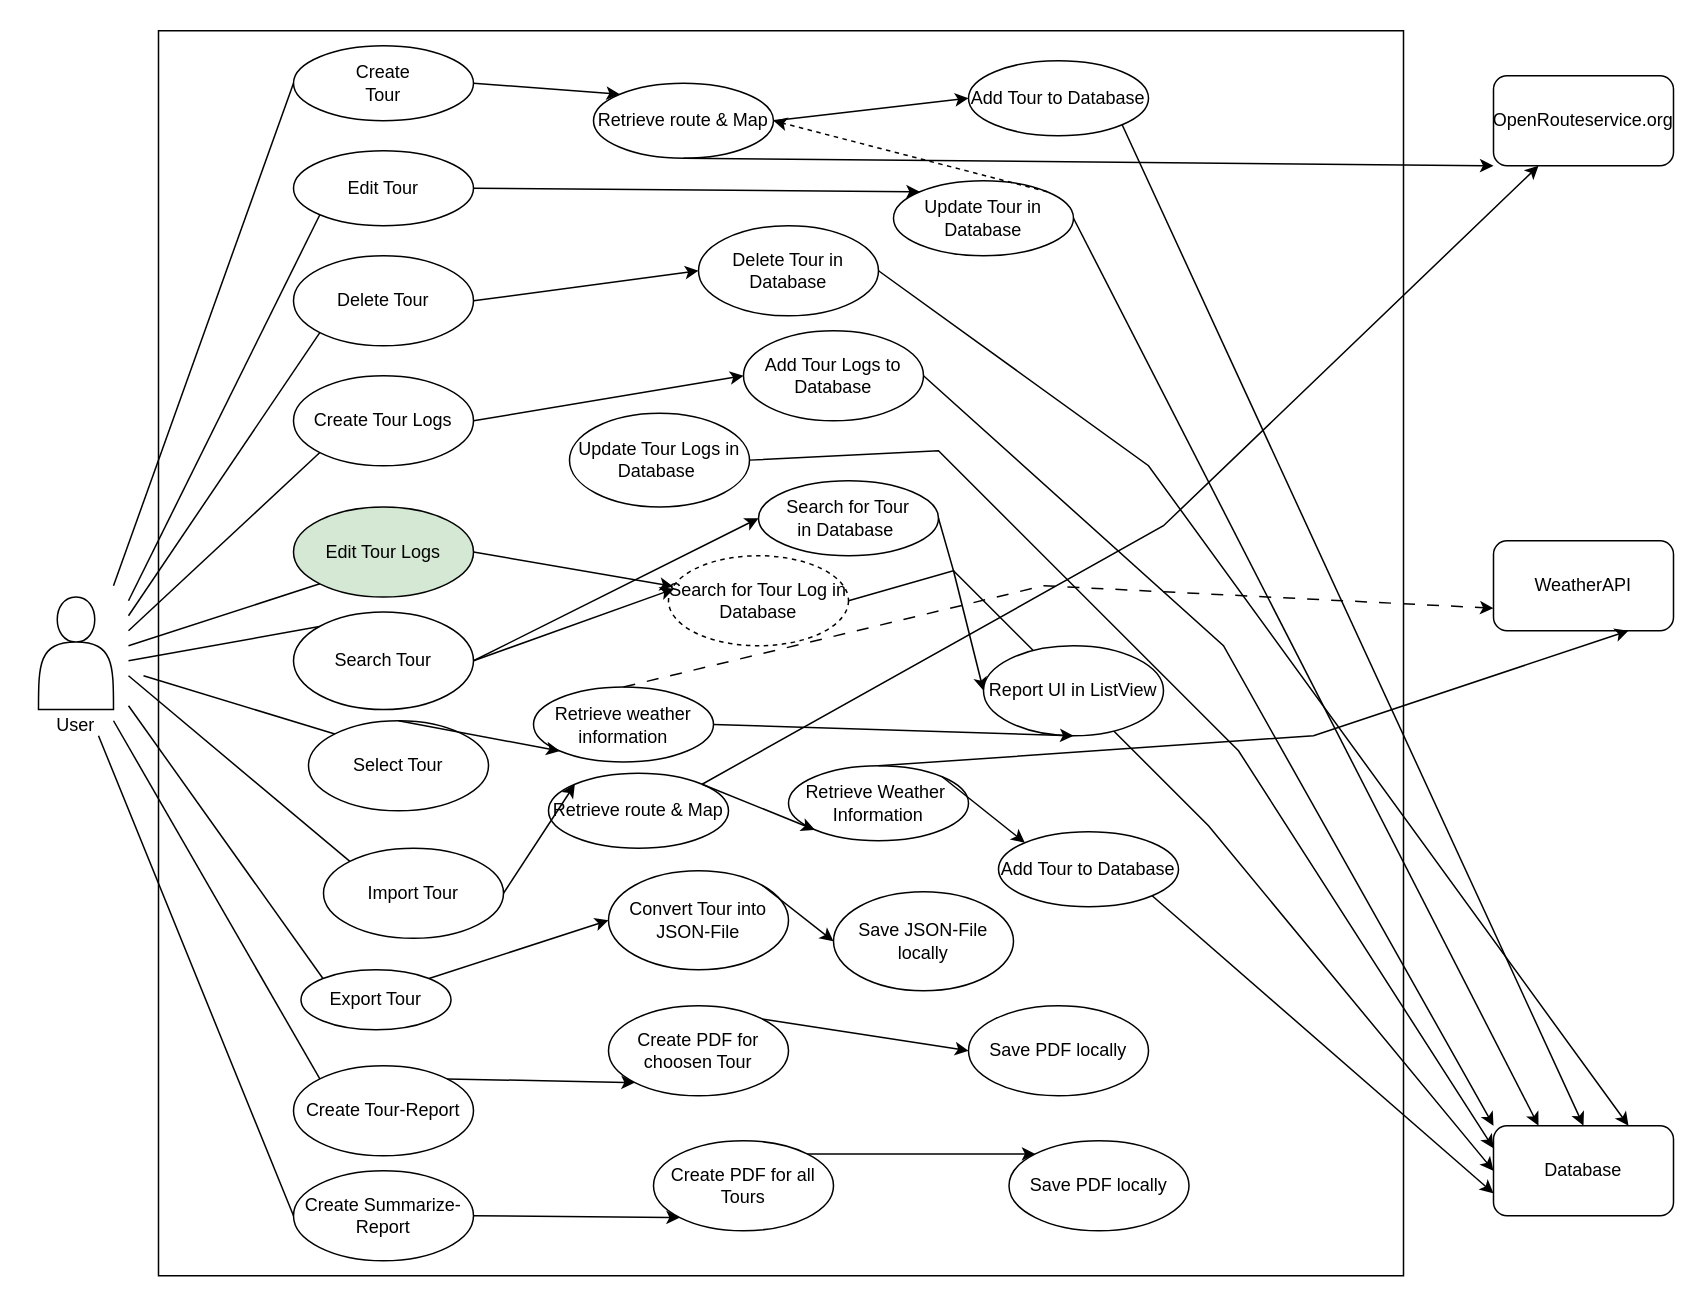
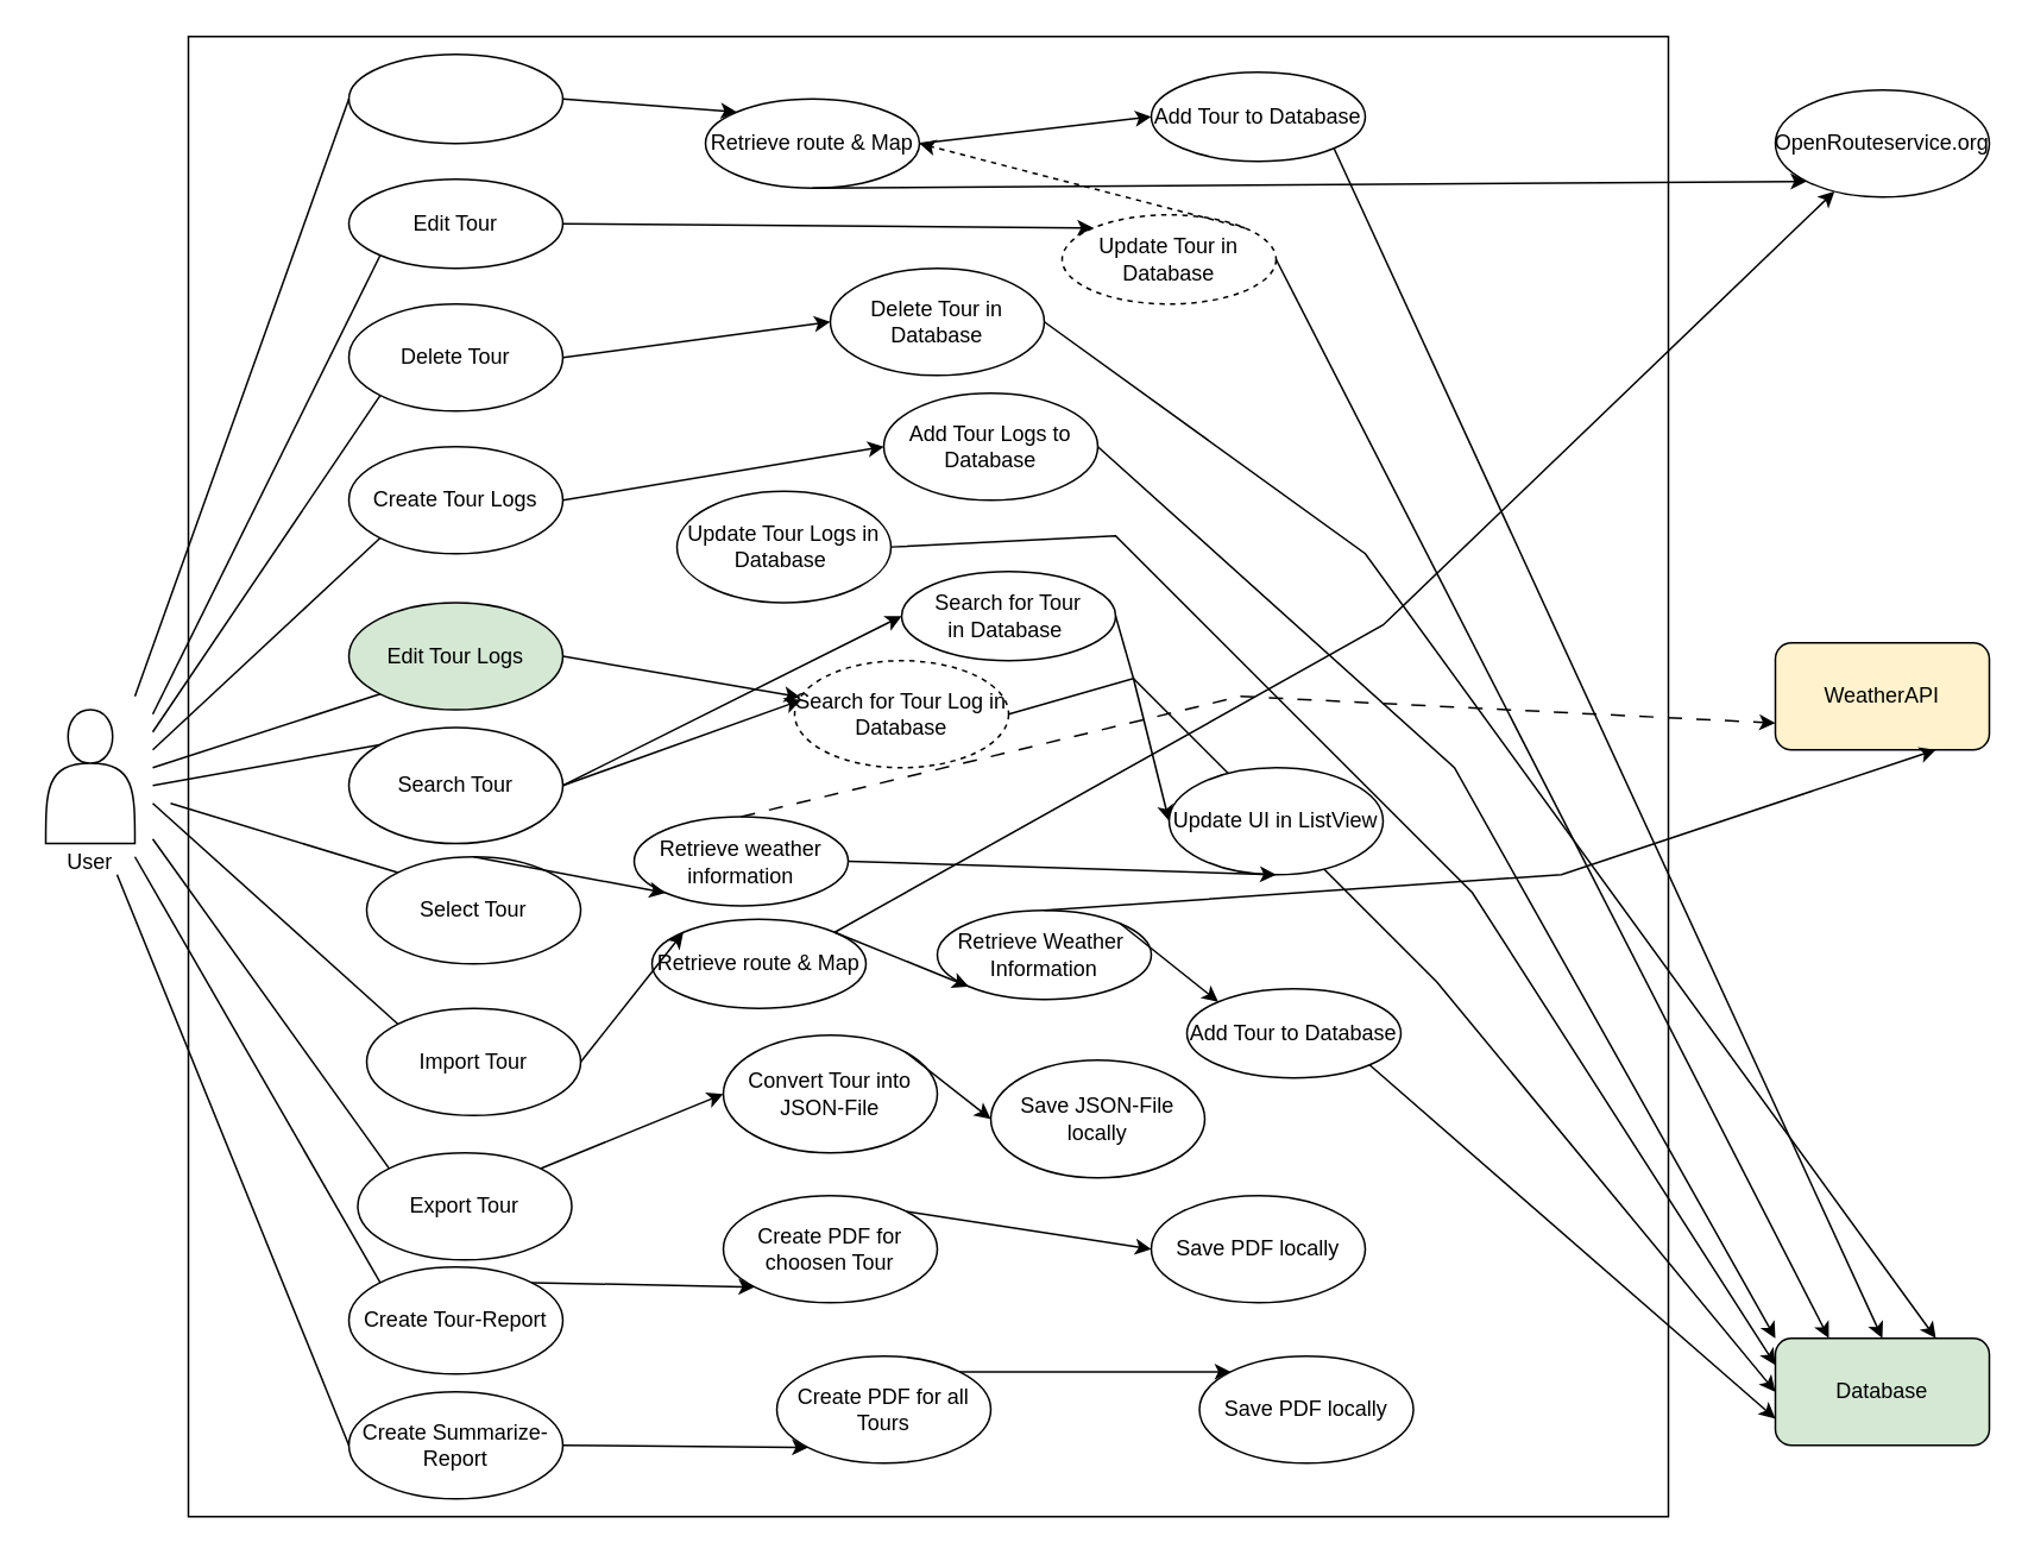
- <mxCell id="16" value="Create Tour" style="text;html=1;strokeColor=none;fillColor=none;align=center;verticalAlign=middle;whiteSpace=wrap;rounded=0;" parent="1" vertex="1"><mxGeometry x="225" y="40" width="60" height="30" as="geometry" /></mxCell>
- <mxCell id="6" value="OpenRouteservice.org" style="rounded=1;whiteSpace=wrap;html=1;" parent="1" vertex="1"><mxGeometry x="995" y="50" width="120" height="60" as="geometry" /></mxCell>
+ <mxCell id="6" value="OpenRouteservice.org" style="ellipse;whiteSpace=wrap;html=1;" parent="1" vertex="1"><mxGeometry x="995" y="50" width="120" height="60" as="geometry" /></mxCell>
- <mxCell id="24" value="Update Tour in Database" style="ellipse;whiteSpace=wrap;html=1;" parent="1" vertex="1"><mxGeometry x="595" y="120" width="120" height="50" as="geometry" /></mxCell>
+ <mxCell id="24" value="Update Tour in Database" style="ellipse;whiteSpace=wrap;html=1;dashed=1;" parent="1" vertex="1"><mxGeometry x="595" y="120" width="120" height="50" as="geometry" /></mxCell>
- <mxCell id="4" value="WeatherAPI" style="rounded=1;whiteSpace=wrap;html=1;" parent="1" vertex="1"><mxGeometry x="995" y="360" width="120" height="60" as="geometry" /></mxCell>
+ <mxCell id="4" value="WeatherAPI" style="rounded=1;whiteSpace=wrap;html=1;fillColor=#fff2cc;" parent="1" vertex="1"><mxGeometry x="995" y="360" width="120" height="60" as="geometry" /></mxCell>
- <mxCell id="44" value="Report UI in ListView" style="ellipse;whiteSpace=wrap;html=1;" parent="1" vertex="1"><mxGeometry x="655" y="430" width="120" height="60" as="geometry" /></mxCell>
+ <mxCell id="44" value="Update UI in ListView" style="ellipse;whiteSpace=wrap;html=1;" parent="1" vertex="1"><mxGeometry x="655" y="430" width="120" height="60" as="geometry" /></mxCell>
- <mxCell id="7" value="Import Tour" style="ellipse;whiteSpace=wrap;html=1;" parent="1" vertex="1"><mxGeometry x="215" y="565" width="120" height="60" as="geometry" /></mxCell>
+ <mxCell id="7" value="Import Tour" style="ellipse;whiteSpace=wrap;html=1;" parent="1" vertex="1"><mxGeometry x="205" y="565" width="120" height="60" as="geometry" /></mxCell>
- <mxCell id="14" value="Export Tour" style="ellipse;whiteSpace=wrap;html=1;" parent="1" vertex="1"><mxGeometry x="200" y="646" width="100" height="40" as="geometry" /></mxCell>
+ <mxCell id="14" value="Export Tour" style="ellipse;whiteSpace=wrap;html=1;" parent="1" vertex="1"><mxGeometry x="200" y="646" width="120" height="60" as="geometry" /></mxCell>
- <mxCell id="5" value="Database" style="rounded=1;whiteSpace=wrap;html=1;" parent="1" vertex="1"><mxGeometry x="995" y="750" width="120" height="60" as="geometry" /></mxCell>
+ <mxCell id="5" value="Database" style="rounded=1;whiteSpace=wrap;html=1;fillColor=#d5e8d4;" parent="1" vertex="1"><mxGeometry x="995" y="750" width="120" height="60" as="geometry" /></mxCell>
